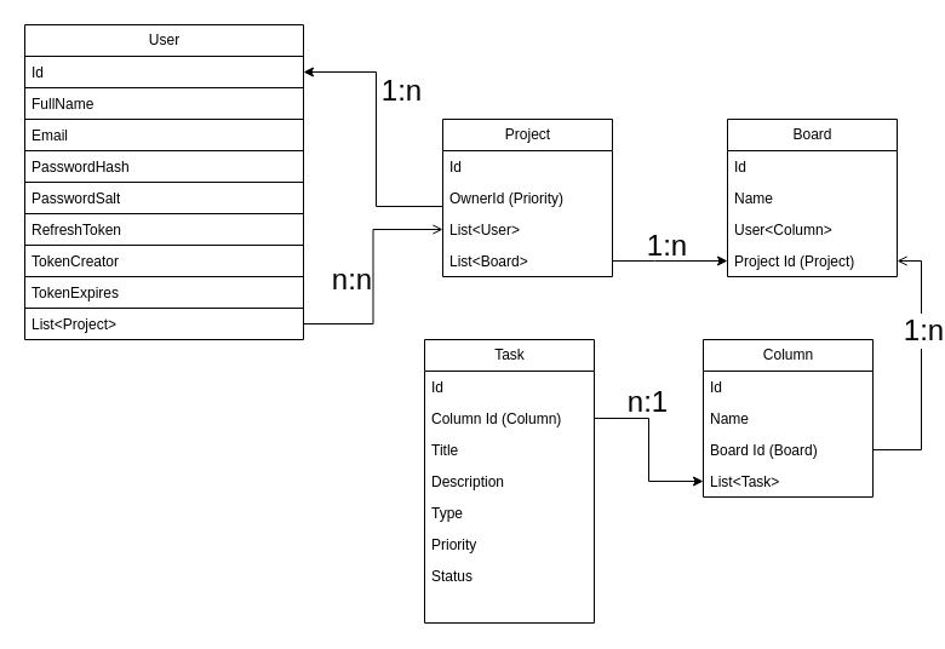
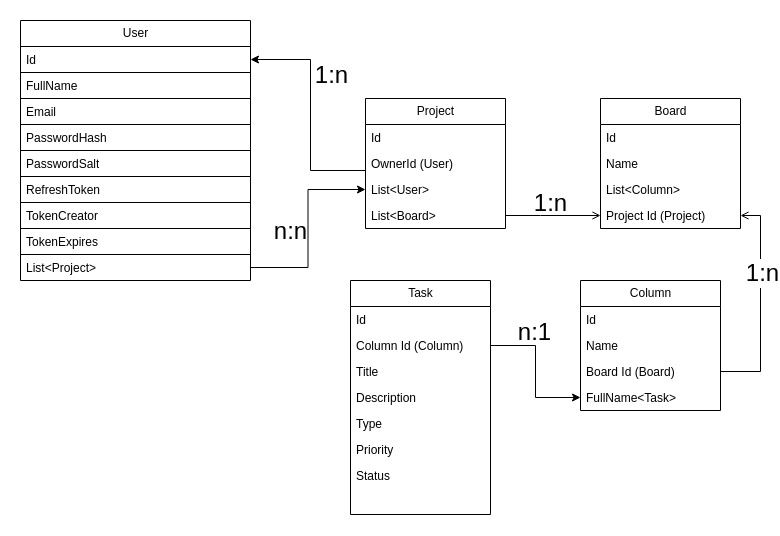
- <mxCell id="14" value="&lt;div&gt;OwnerId (Priority)&lt;/div&gt;&lt;div&gt;&lt;br&gt;&lt;/div&gt;" style="text;strokeColor=none;fillColor=none;align=left;verticalAlign=top;spacingLeft=4;spacingRight=4;overflow=hidden;rotatable=0;points=[[0,0.5],[1,0.5]];portConstraint=eastwest;whiteSpace=wrap;html=1;" vertex="1" parent="12"><mxGeometry y="52" width="140" height="26" as="geometry" /></mxCell>
+ <mxCell id="14" value="&lt;div&gt;OwnerId (User)&lt;/div&gt;&lt;div&gt;&lt;br&gt;&lt;/div&gt;" style="text;strokeColor=none;fillColor=none;align=left;verticalAlign=top;spacingLeft=4;spacingRight=4;overflow=hidden;rotatable=0;points=[[0,0.5],[1,0.5]];portConstraint=eastwest;whiteSpace=wrap;html=1;" vertex="1" parent="12"><mxGeometry y="52" width="140" height="26" as="geometry" /></mxCell>
- <mxCell id="17" style="edgeStyle=orthogonalEdgeStyle;rounded=0;orthogonalLoop=1;jettySize=auto;html=1;entryX=0;entryY=0.5;entryDx=0;entryDy=0;endArrow=open;" edge="1" parent="1" source="11" target="15"><mxGeometry relative="1" as="geometry" /></mxCell>
+ <mxCell id="17" style="edgeStyle=orthogonalEdgeStyle;rounded=0;orthogonalLoop=1;jettySize=auto;html=1;entryX=0;entryY=0.5;entryDx=0;entryDy=0;" edge="1" parent="1" source="11" target="15"><mxGeometry relative="1" as="geometry" /></mxCell>
- <mxCell id="29" value="User&amp;lt;Column&amp;gt;" style="text;strokeColor=none;fillColor=none;align=left;verticalAlign=top;spacingLeft=4;spacingRight=4;overflow=hidden;rotatable=0;points=[[0,0.5],[1,0.5]];portConstraint=eastwest;whiteSpace=wrap;html=1;fontSize=12;" vertex="1" parent="26"><mxGeometry y="78" width="140" height="26" as="geometry" /></mxCell>
+ <mxCell id="29" value="List&amp;lt;Column&amp;gt;" style="text;strokeColor=none;fillColor=none;align=left;verticalAlign=top;spacingLeft=4;spacingRight=4;overflow=hidden;rotatable=0;points=[[0,0.5],[1,0.5]];portConstraint=eastwest;whiteSpace=wrap;html=1;fontSize=12;" vertex="1" parent="26"><mxGeometry y="78" width="140" height="26" as="geometry" /></mxCell>
- <mxCell id="31" style="edgeStyle=orthogonalEdgeStyle;rounded=0;orthogonalLoop=1;jettySize=auto;html=1;entryX=0;entryY=0.5;entryDx=0;entryDy=0;fontSize=12;" edge="1" parent="1" source="16" target="30"><mxGeometry relative="1" as="geometry"><Array as="points"><mxPoint x="540" y="215" /><mxPoint x="540" y="215" /></Array></mxGeometry></mxCell>
+ <mxCell id="31" style="edgeStyle=orthogonalEdgeStyle;rounded=0;orthogonalLoop=1;jettySize=auto;html=1;entryX=0;entryY=0.5;entryDx=0;entryDy=0;fontSize=12;endArrow=open;" edge="1" parent="1" source="16" target="30"><mxGeometry relative="1" as="geometry"><Array as="points"><mxPoint x="540" y="215" /><mxPoint x="540" y="215" /></Array></mxGeometry></mxCell>
- <mxCell id="25" value="List&amp;lt;Task&amp;gt;" style="text;strokeColor=none;fillColor=none;align=left;verticalAlign=top;spacingLeft=4;spacingRight=4;overflow=hidden;rotatable=0;points=[[0,0.5],[1,0.5]];portConstraint=eastwest;whiteSpace=wrap;html=1;fontSize=12;" vertex="1" parent="21"><mxGeometry y="104" width="140" height="26" as="geometry" /></mxCell>
+ <mxCell id="25" value="FullName&amp;lt;Task&amp;gt;" style="text;strokeColor=none;fillColor=none;align=left;verticalAlign=top;spacingLeft=4;spacingRight=4;overflow=hidden;rotatable=0;points=[[0,0.5],[1,0.5]];portConstraint=eastwest;whiteSpace=wrap;html=1;fontSize=12;" vertex="1" parent="21"><mxGeometry y="104" width="140" height="26" as="geometry" /></mxCell>
